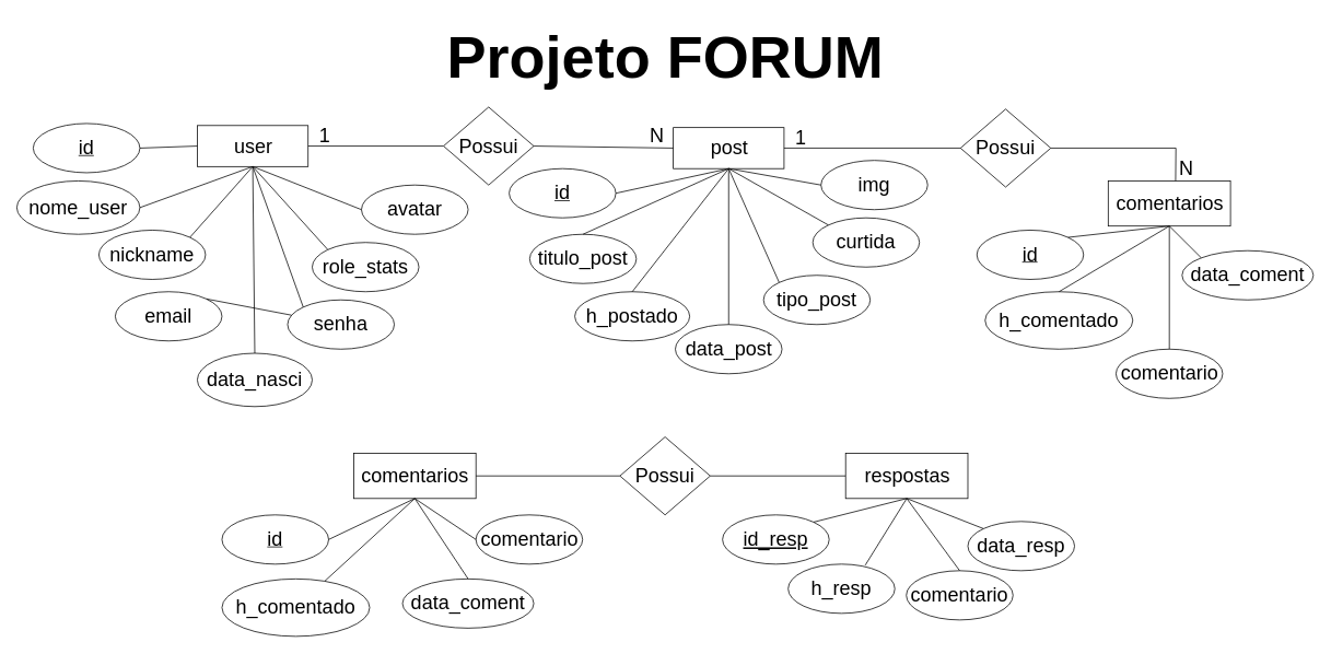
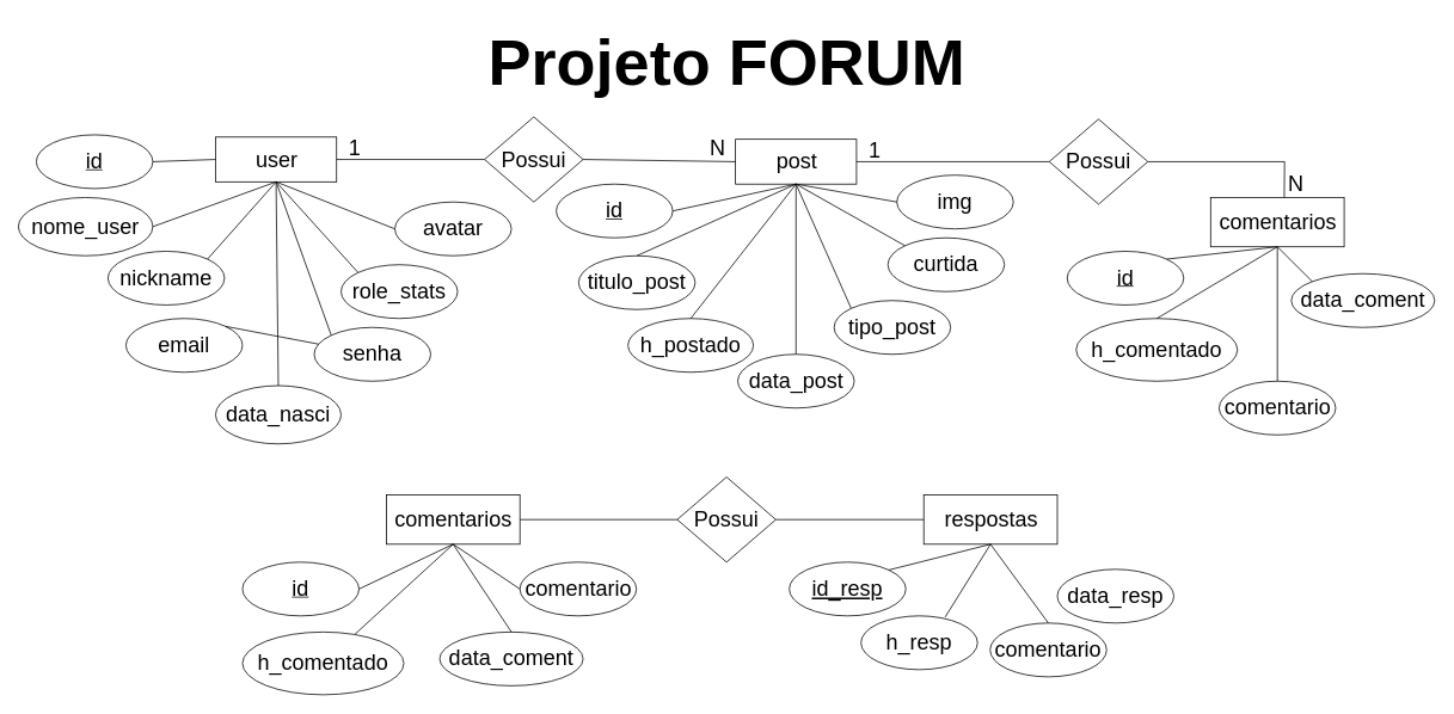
- <mxCell id="73" value="" style="endArrow=none;html=1;rounded=0;fontSize=18;entryX=0.5;entryY=1;entryDx=0;entryDy=0;exitX=0;exitY=0;exitDx=0;exitDy=0;" edge="1" parent="1" source="71" target="67"><mxGeometry width="50" height="50" relative="1" as="geometry"><mxPoint x="578.75" y="745" as="sourcePoint" /><mxPoint x="631.25" y="830" as="targetPoint" /></mxGeometry></mxCell>
